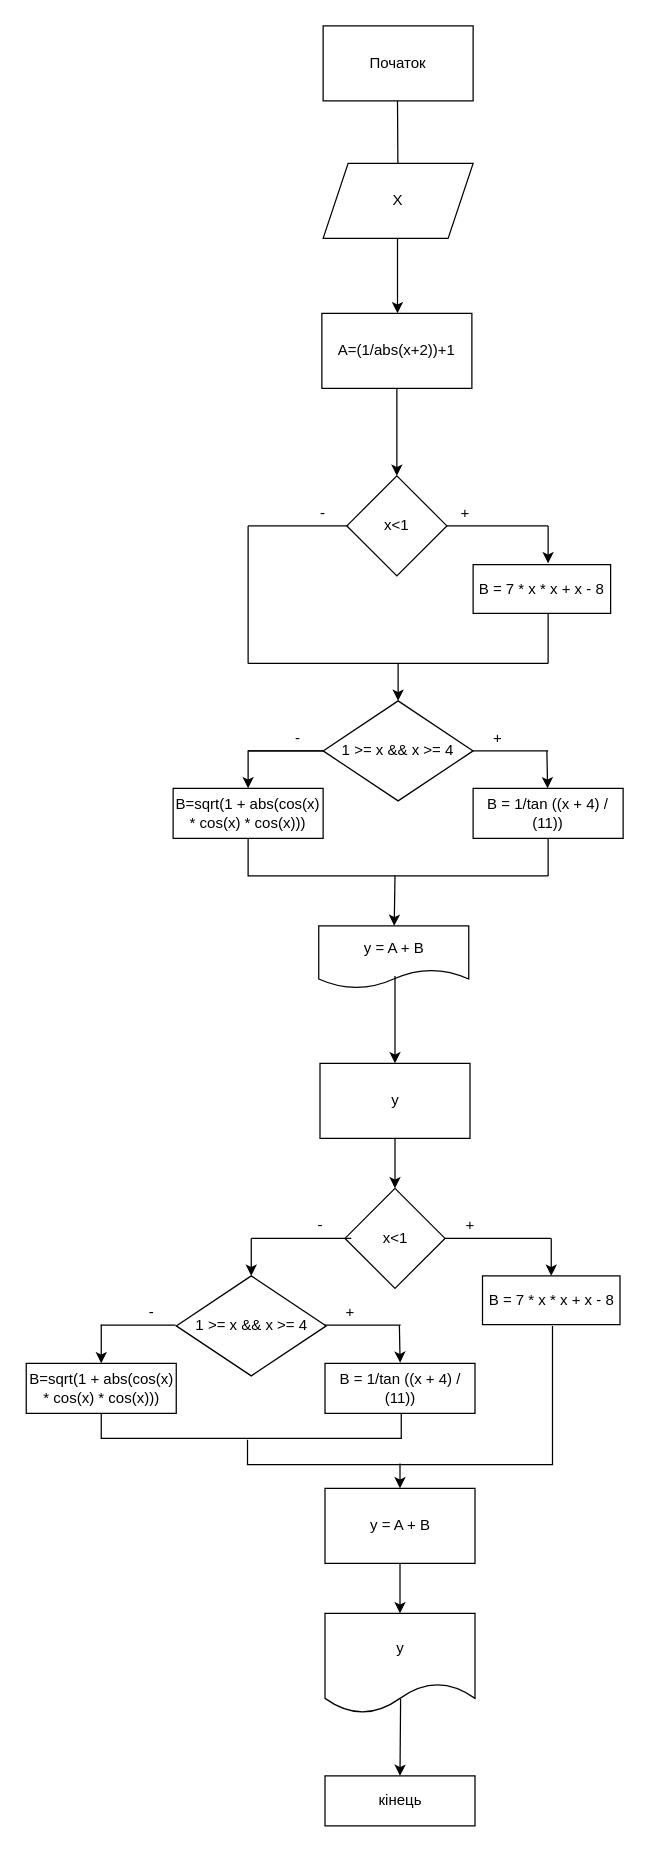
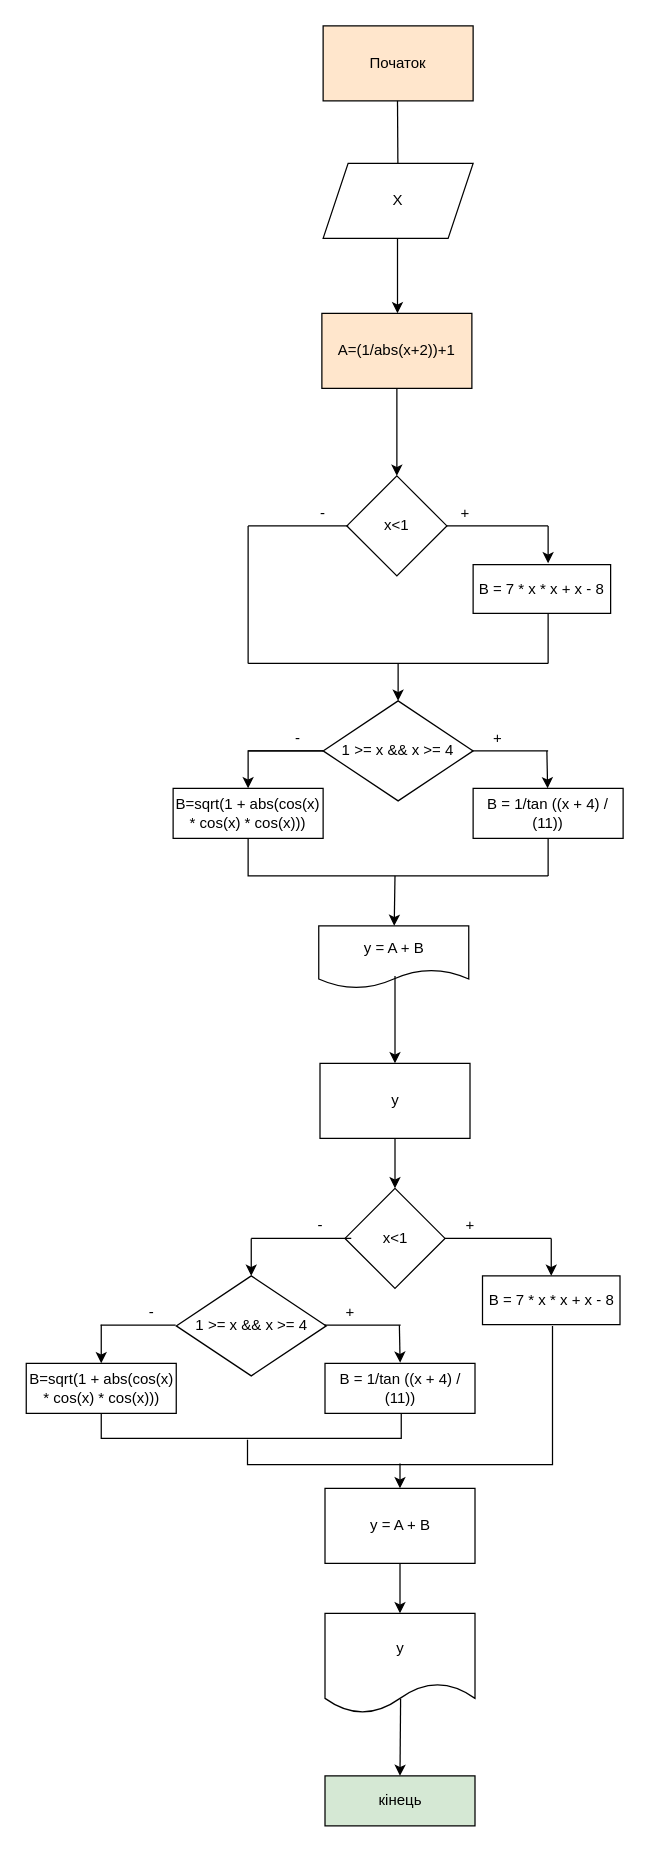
- <mxCell id="2" value="Початок" style="whiteSpace=wrap;html=1;" parent="1" vertex="1"><mxGeometry x="258" y="20" width="120" height="60" as="geometry" /></mxCell>
+ <mxCell id="2" value="Початок" style="whiteSpace=wrap;html=1;fillColor=#ffe6cc;" parent="1" vertex="1"><mxGeometry x="258" y="20" width="120" height="60" as="geometry" /></mxCell>
- <mxCell id="5" value="A=(1/abs(x+2))+1" style="whiteSpace=wrap;html=1;" parent="1" vertex="1"><mxGeometry x="257" y="250" width="120" height="60" as="geometry" /></mxCell>
+ <mxCell id="5" value="A=(1/abs(x+2))+1" style="whiteSpace=wrap;html=1;fillColor=#ffe6cc;" parent="1" vertex="1"><mxGeometry x="257" y="250" width="120" height="60" as="geometry" /></mxCell>
- <mxCell id="63" value="кінець" style="whiteSpace=wrap;html=1;" parent="1" vertex="1"><mxGeometry x="259.5" y="1420" width="120" height="40" as="geometry" /></mxCell>
+ <mxCell id="63" value="кінець" style="whiteSpace=wrap;html=1;fillColor=#d5e8d4;" parent="1" vertex="1"><mxGeometry x="259.5" y="1420" width="120" height="40" as="geometry" /></mxCell>
